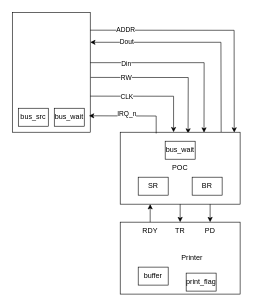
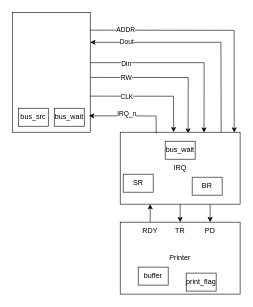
- <mxCell id="15" value="POC" style="text;html=1;align=center;verticalAlign=middle;whiteSpace=wrap;rounded=0;" vertex="1" parent="13"><mxGeometry x="70" y="45" width="60" height="30" as="geometry" /></mxCell>
+ <mxCell id="15" value="IRQ" style="text;html=1;align=center;verticalAlign=middle;whiteSpace=wrap;rounded=0;" vertex="1" parent="13"><mxGeometry x="70" y="45" width="60" height="30" as="geometry" /></mxCell>
- <mxCell id="17" value="SR" style="text;html=1;align=center;verticalAlign=middle;whiteSpace=wrap;rounded=0;strokeColor=default;" vertex="1" parent="13"><mxGeometry x="30" y="75" width="50" height="30" as="geometry" /></mxCell>
+ <mxCell id="17" value="SR" style="text;html=1;align=center;verticalAlign=middle;whiteSpace=wrap;rounded=0;strokeColor=default;" vertex="1" parent="13"><mxGeometry x="5" y="70" width="50" height="30" as="geometry" /></mxCell>
- <mxCell id="28" value="Printer" style="text;html=1;align=center;verticalAlign=middle;whiteSpace=wrap;rounded=0;" vertex="1" parent="26"><mxGeometry x="90" y="45" width="60" height="30" as="geometry" /></mxCell>
+ <mxCell id="28" value="Printer" style="text;html=1;align=center;verticalAlign=middle;whiteSpace=wrap;rounded=0;" vertex="1" parent="26"><mxGeometry x="70" y="45" width="60" height="30" as="geometry" /></mxCell>
